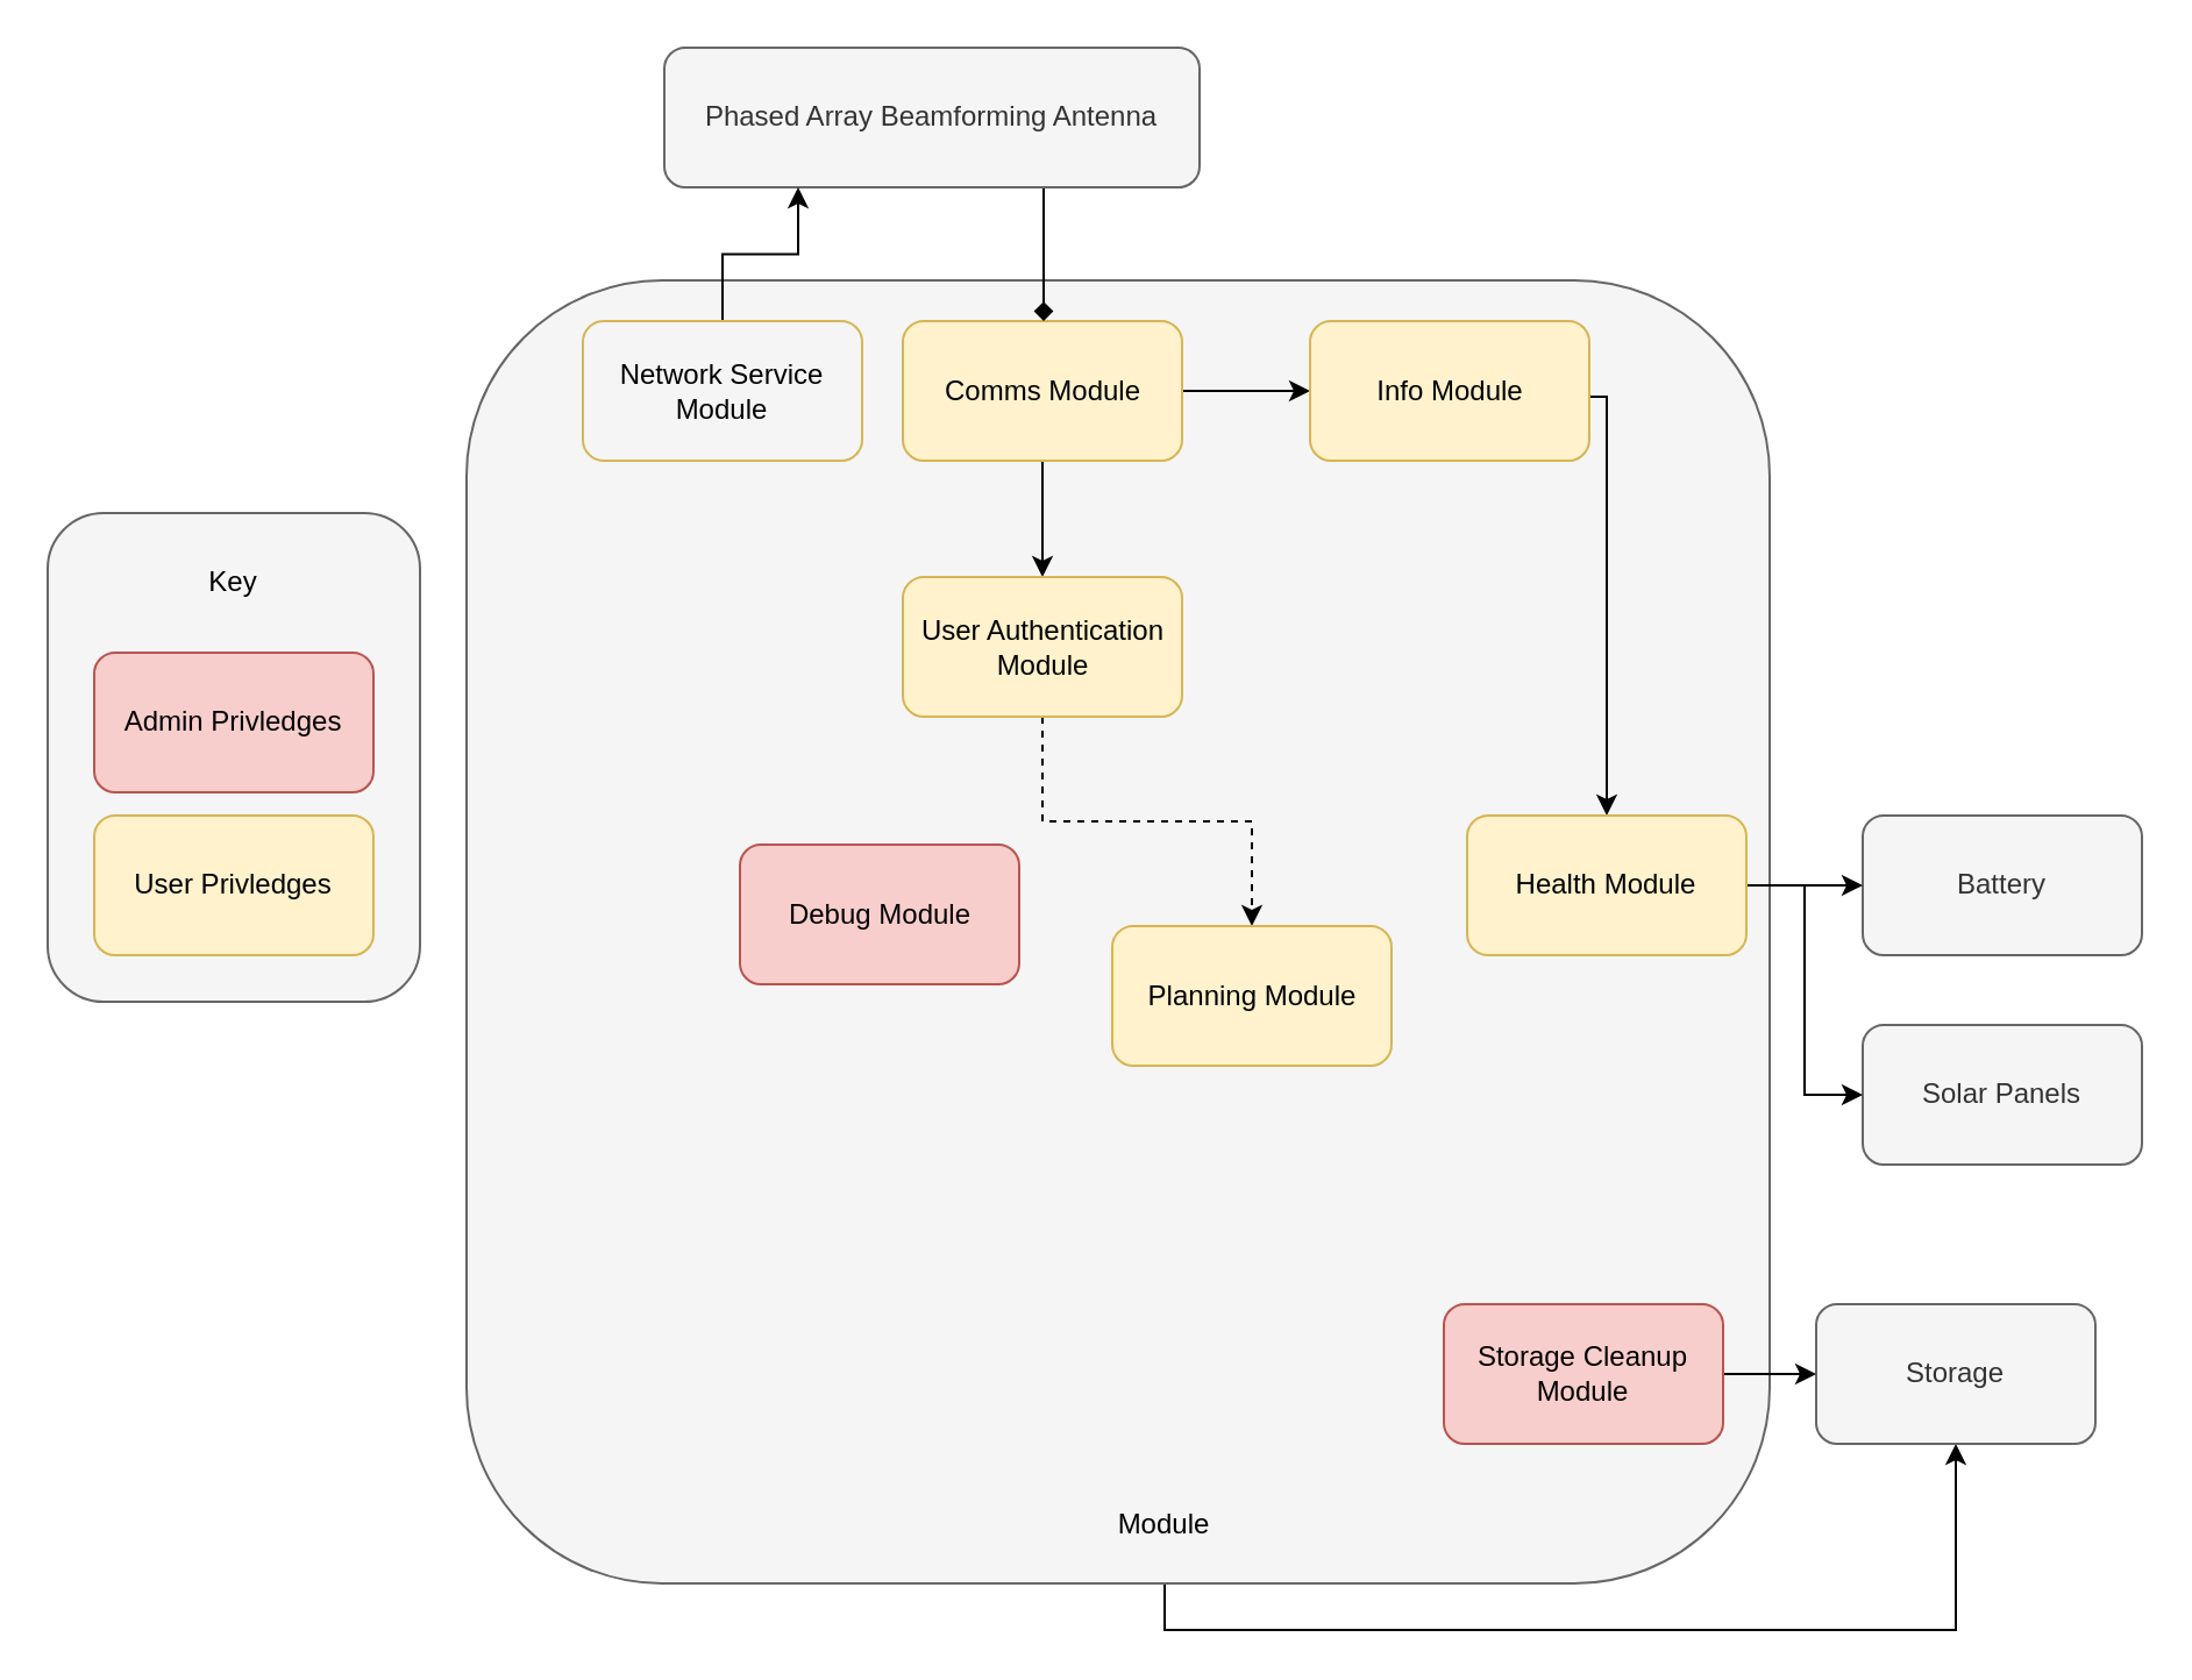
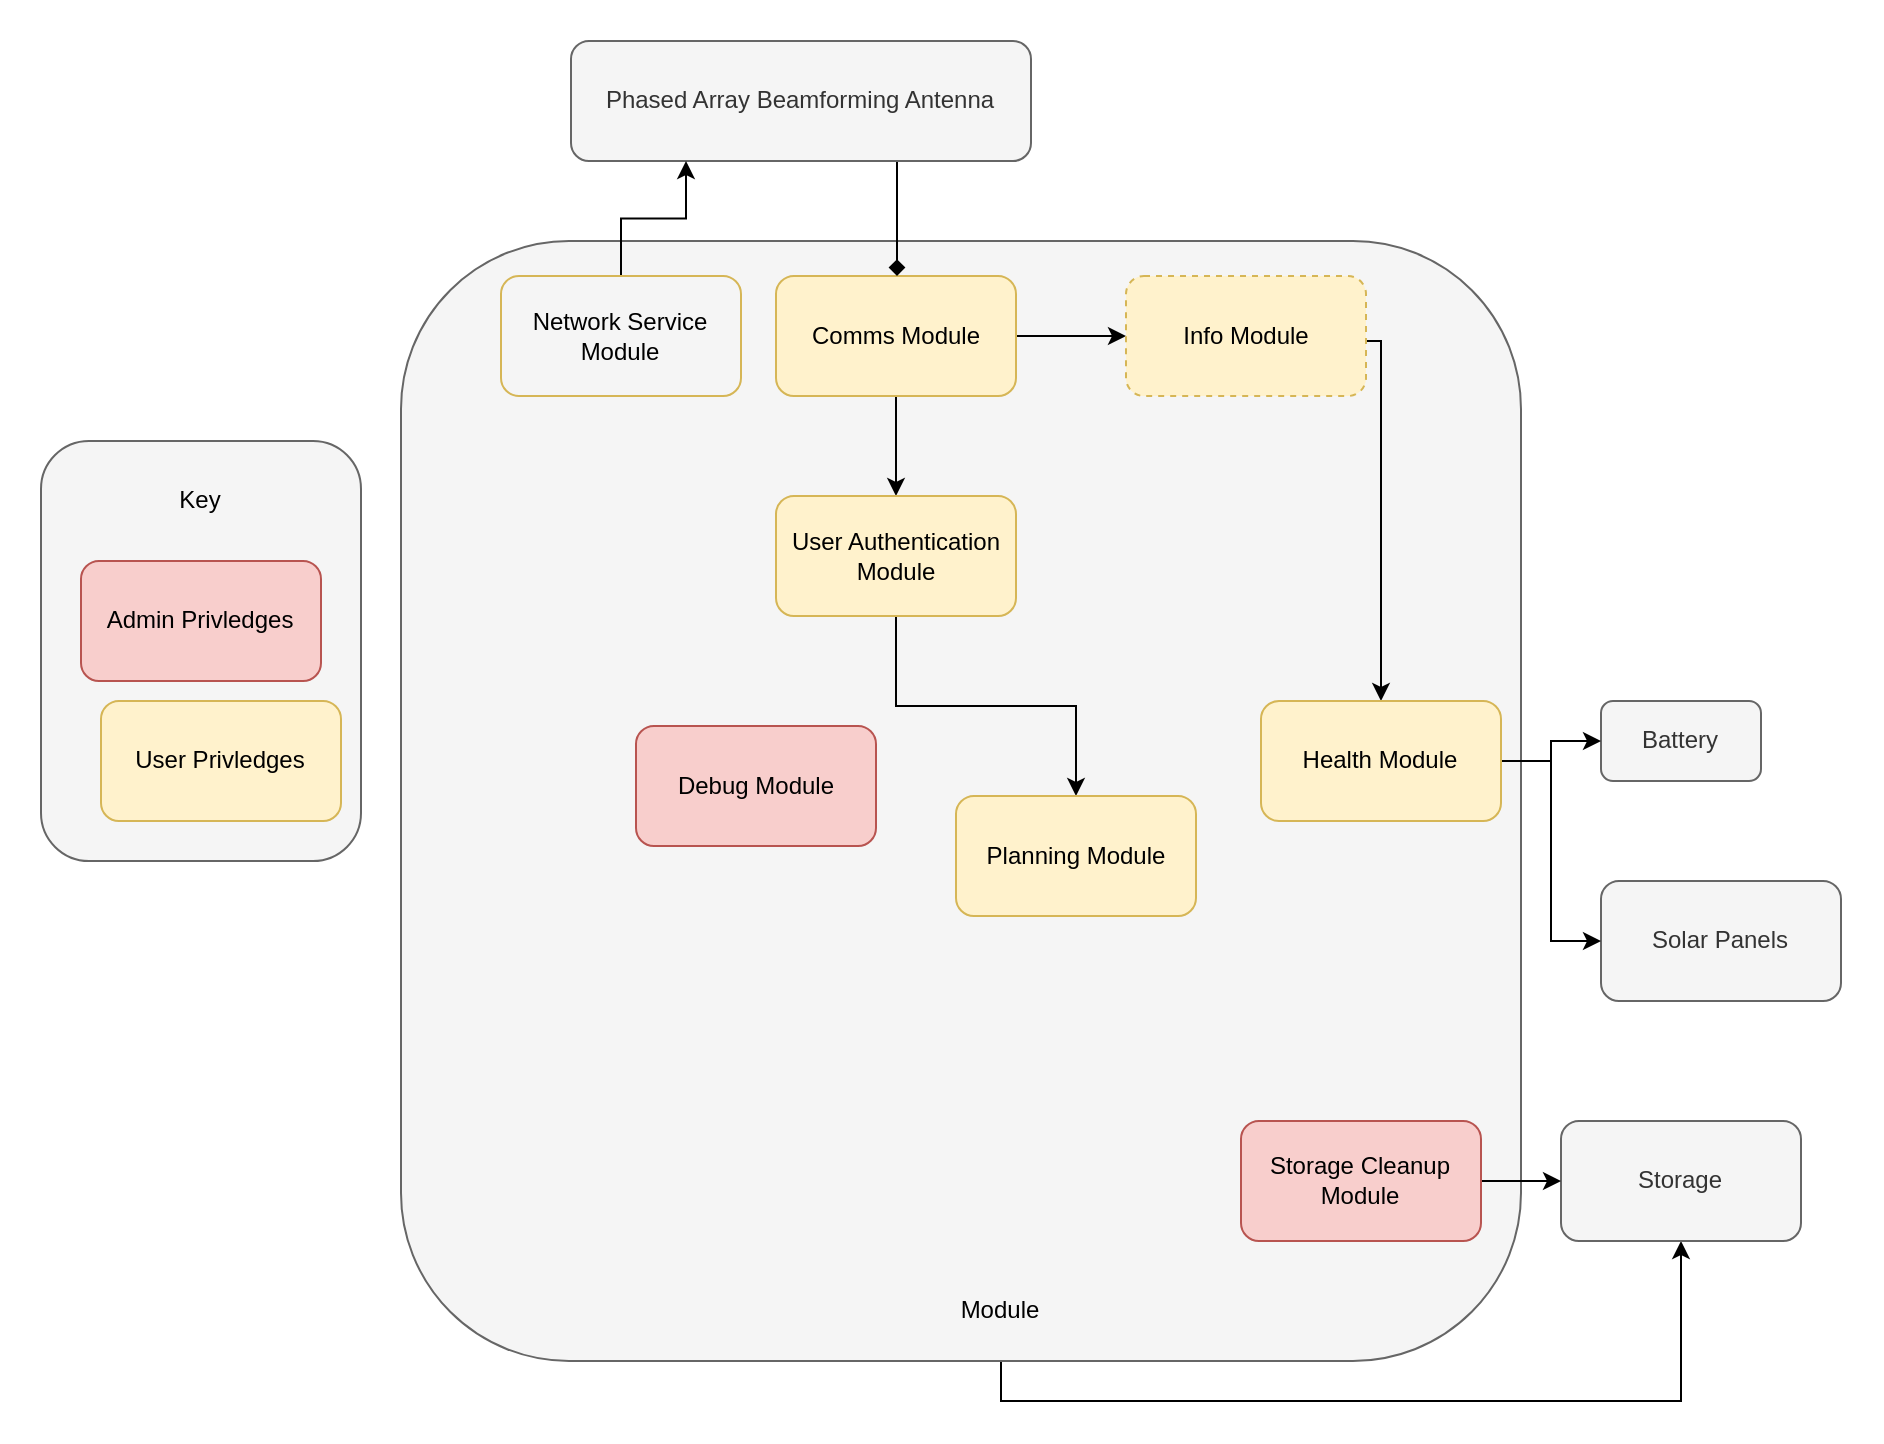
- <mxCell id="16" value="Info Module" style="rounded=1;whiteSpace=wrap;html=1;fillColor=#fff2cc;strokeColor=#d6b656;" vertex="1" parent="1"><mxGeometry x="562.5" y="137.5" width="120" height="60" as="geometry" /></mxCell>
+ <mxCell id="16" value="Info Module" style="rounded=1;whiteSpace=wrap;html=1;fillColor=#fff2cc;strokeColor=#d6b656;dashed=1;" vertex="1" parent="1"><mxGeometry x="562.5" y="137.5" width="120" height="60" as="geometry" /></mxCell>
- <mxCell id="10" style="edgeStyle=orthogonalEdgeStyle;rounded=0;orthogonalLoop=1;jettySize=auto;html=1;entryX=0.5;entryY=0;entryDx=0;entryDy=0;dashed=1;" edge="1" parent="1" source="11" target="14"><mxGeometry relative="1" as="geometry" /></mxCell>
+ <mxCell id="10" style="edgeStyle=orthogonalEdgeStyle;rounded=0;orthogonalLoop=1;jettySize=auto;html=1;entryX=0.5;entryY=0;entryDx=0;entryDy=0;" edge="1" parent="1" source="11" target="14"><mxGeometry relative="1" as="geometry" /></mxCell>
- <mxCell id="28" value="User Privledges" style="rounded=1;whiteSpace=wrap;html=1;fillColor=#fff2cc;strokeColor=#d6b656;" vertex="1" parent="1"><mxGeometry x="40" y="350" width="120" height="60" as="geometry" /></mxCell>
+ <mxCell id="28" value="User Privledges" style="rounded=1;whiteSpace=wrap;html=1;fillColor=#fff2cc;strokeColor=#d6b656;" vertex="1" parent="1"><mxGeometry x="50" y="350" width="120" height="60" as="geometry" /></mxCell>
- <mxCell id="19" value="Battery" style="rounded=1;whiteSpace=wrap;html=1;fillColor=#f5f5f5;fontColor=#333333;strokeColor=#666666;" vertex="1" parent="1"><mxGeometry x="800" y="350" width="120" height="60" as="geometry" /></mxCell>
+ <mxCell id="19" value="Battery" style="rounded=1;whiteSpace=wrap;html=1;fillColor=#f5f5f5;fontColor=#333333;strokeColor=#666666;" vertex="1" parent="1"><mxGeometry x="800" y="350" width="80" height="40" as="geometry" /></mxCell>
